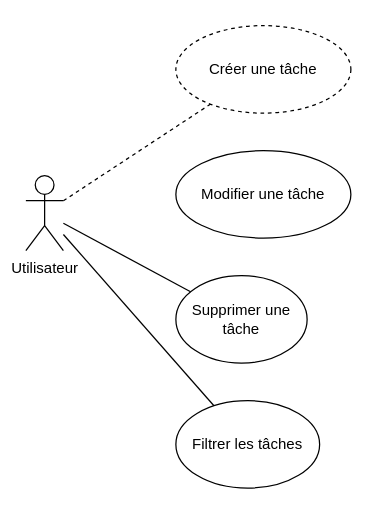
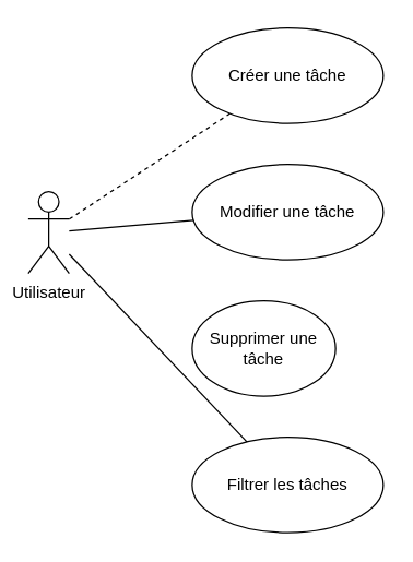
- <mxCell id="3" value="Créer une tâche" style="ellipse;whiteSpace=wrap;html=1;dashed=1;" vertex="1" parent="1"><mxGeometry x="140" y="20" width="140" height="70" as="geometry" /></mxCell>
+ <mxCell id="3" value="Créer une tâche" style="ellipse;whiteSpace=wrap;html=1;" vertex="1" parent="1"><mxGeometry x="140" y="20" width="140" height="70" as="geometry" /></mxCell>
+ <mxCell id="8" value="" style="endArrow=none;html=1;rounded=0;" edge="1" parent="1" source="2" target="4"><mxGeometry relative="1" as="geometry" /></mxCell>
- <mxCell id="9" value="" style="endArrow=none;html=1;rounded=0;" edge="1" parent="1" source="2" target="5"><mxGeometry relative="1" as="geometry" /></mxCell>
- <mxCell id="6" value="Filtrer les tâches" style="ellipse;whiteSpace=wrap;html=1;" vertex="1" parent="1"><mxGeometry x="140" y="320" width="115" height="70" as="geometry" /></mxCell>
+ <mxCell id="6" value="Filtrer les tâches" style="ellipse;whiteSpace=wrap;html=1;" vertex="1" parent="1"><mxGeometry x="140" y="320" width="140" height="70" as="geometry" /></mxCell>
